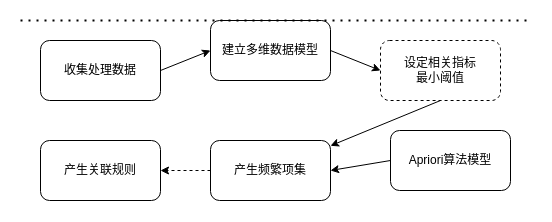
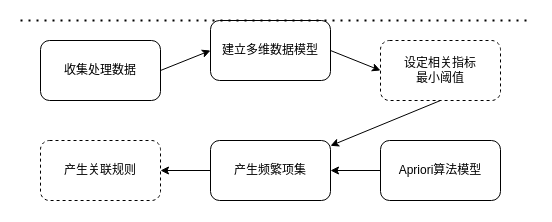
- <mxCell id="7" value="Apriori算法模型" style="rounded=1;whiteSpace=wrap;html=1;" vertex="1" parent="1"><mxGeometry x="390" y="130" width="120" height="60" as="geometry" /></mxCell>
+ <mxCell id="7" value="Apriori算法模型" style="rounded=1;whiteSpace=wrap;html=1;" vertex="1" parent="1"><mxGeometry x="380" y="140" width="120" height="60" as="geometry" /></mxCell>
- <mxCell id="6" value="产生关联规则" style="rounded=1;whiteSpace=wrap;html=1;" vertex="1" parent="1"><mxGeometry x="40" y="140" width="120" height="60" as="geometry" /></mxCell>
+ <mxCell id="6" value="产生关联规则" style="rounded=1;whiteSpace=wrap;html=1;dashed=1;" vertex="1" parent="1"><mxGeometry x="40" y="140" width="120" height="60" as="geometry" /></mxCell>
- <mxCell id="12" value="" style="endArrow=classic;html=1;rounded=0;exitX=0;exitY=0.5;exitDx=0;exitDy=0;entryX=1;entryY=0.5;entryDx=0;entryDy=0;dashed=1;" edge="1" parent="1" source="3" target="6"><mxGeometry width="50" height="50" relative="1" as="geometry"><mxPoint x="170" y="130" as="sourcePoint" /><mxPoint x="260" y="140" as="targetPoint" /></mxGeometry></mxCell>
+ <mxCell id="12" value="" style="endArrow=classic;html=1;rounded=0;exitX=0;exitY=0.5;exitDx=0;exitDy=0;entryX=1;entryY=0.5;entryDx=0;entryDy=0;" edge="1" parent="1" source="3" target="6"><mxGeometry width="50" height="50" relative="1" as="geometry"><mxPoint x="170" y="130" as="sourcePoint" /><mxPoint x="260" y="140" as="targetPoint" /></mxGeometry></mxCell>
